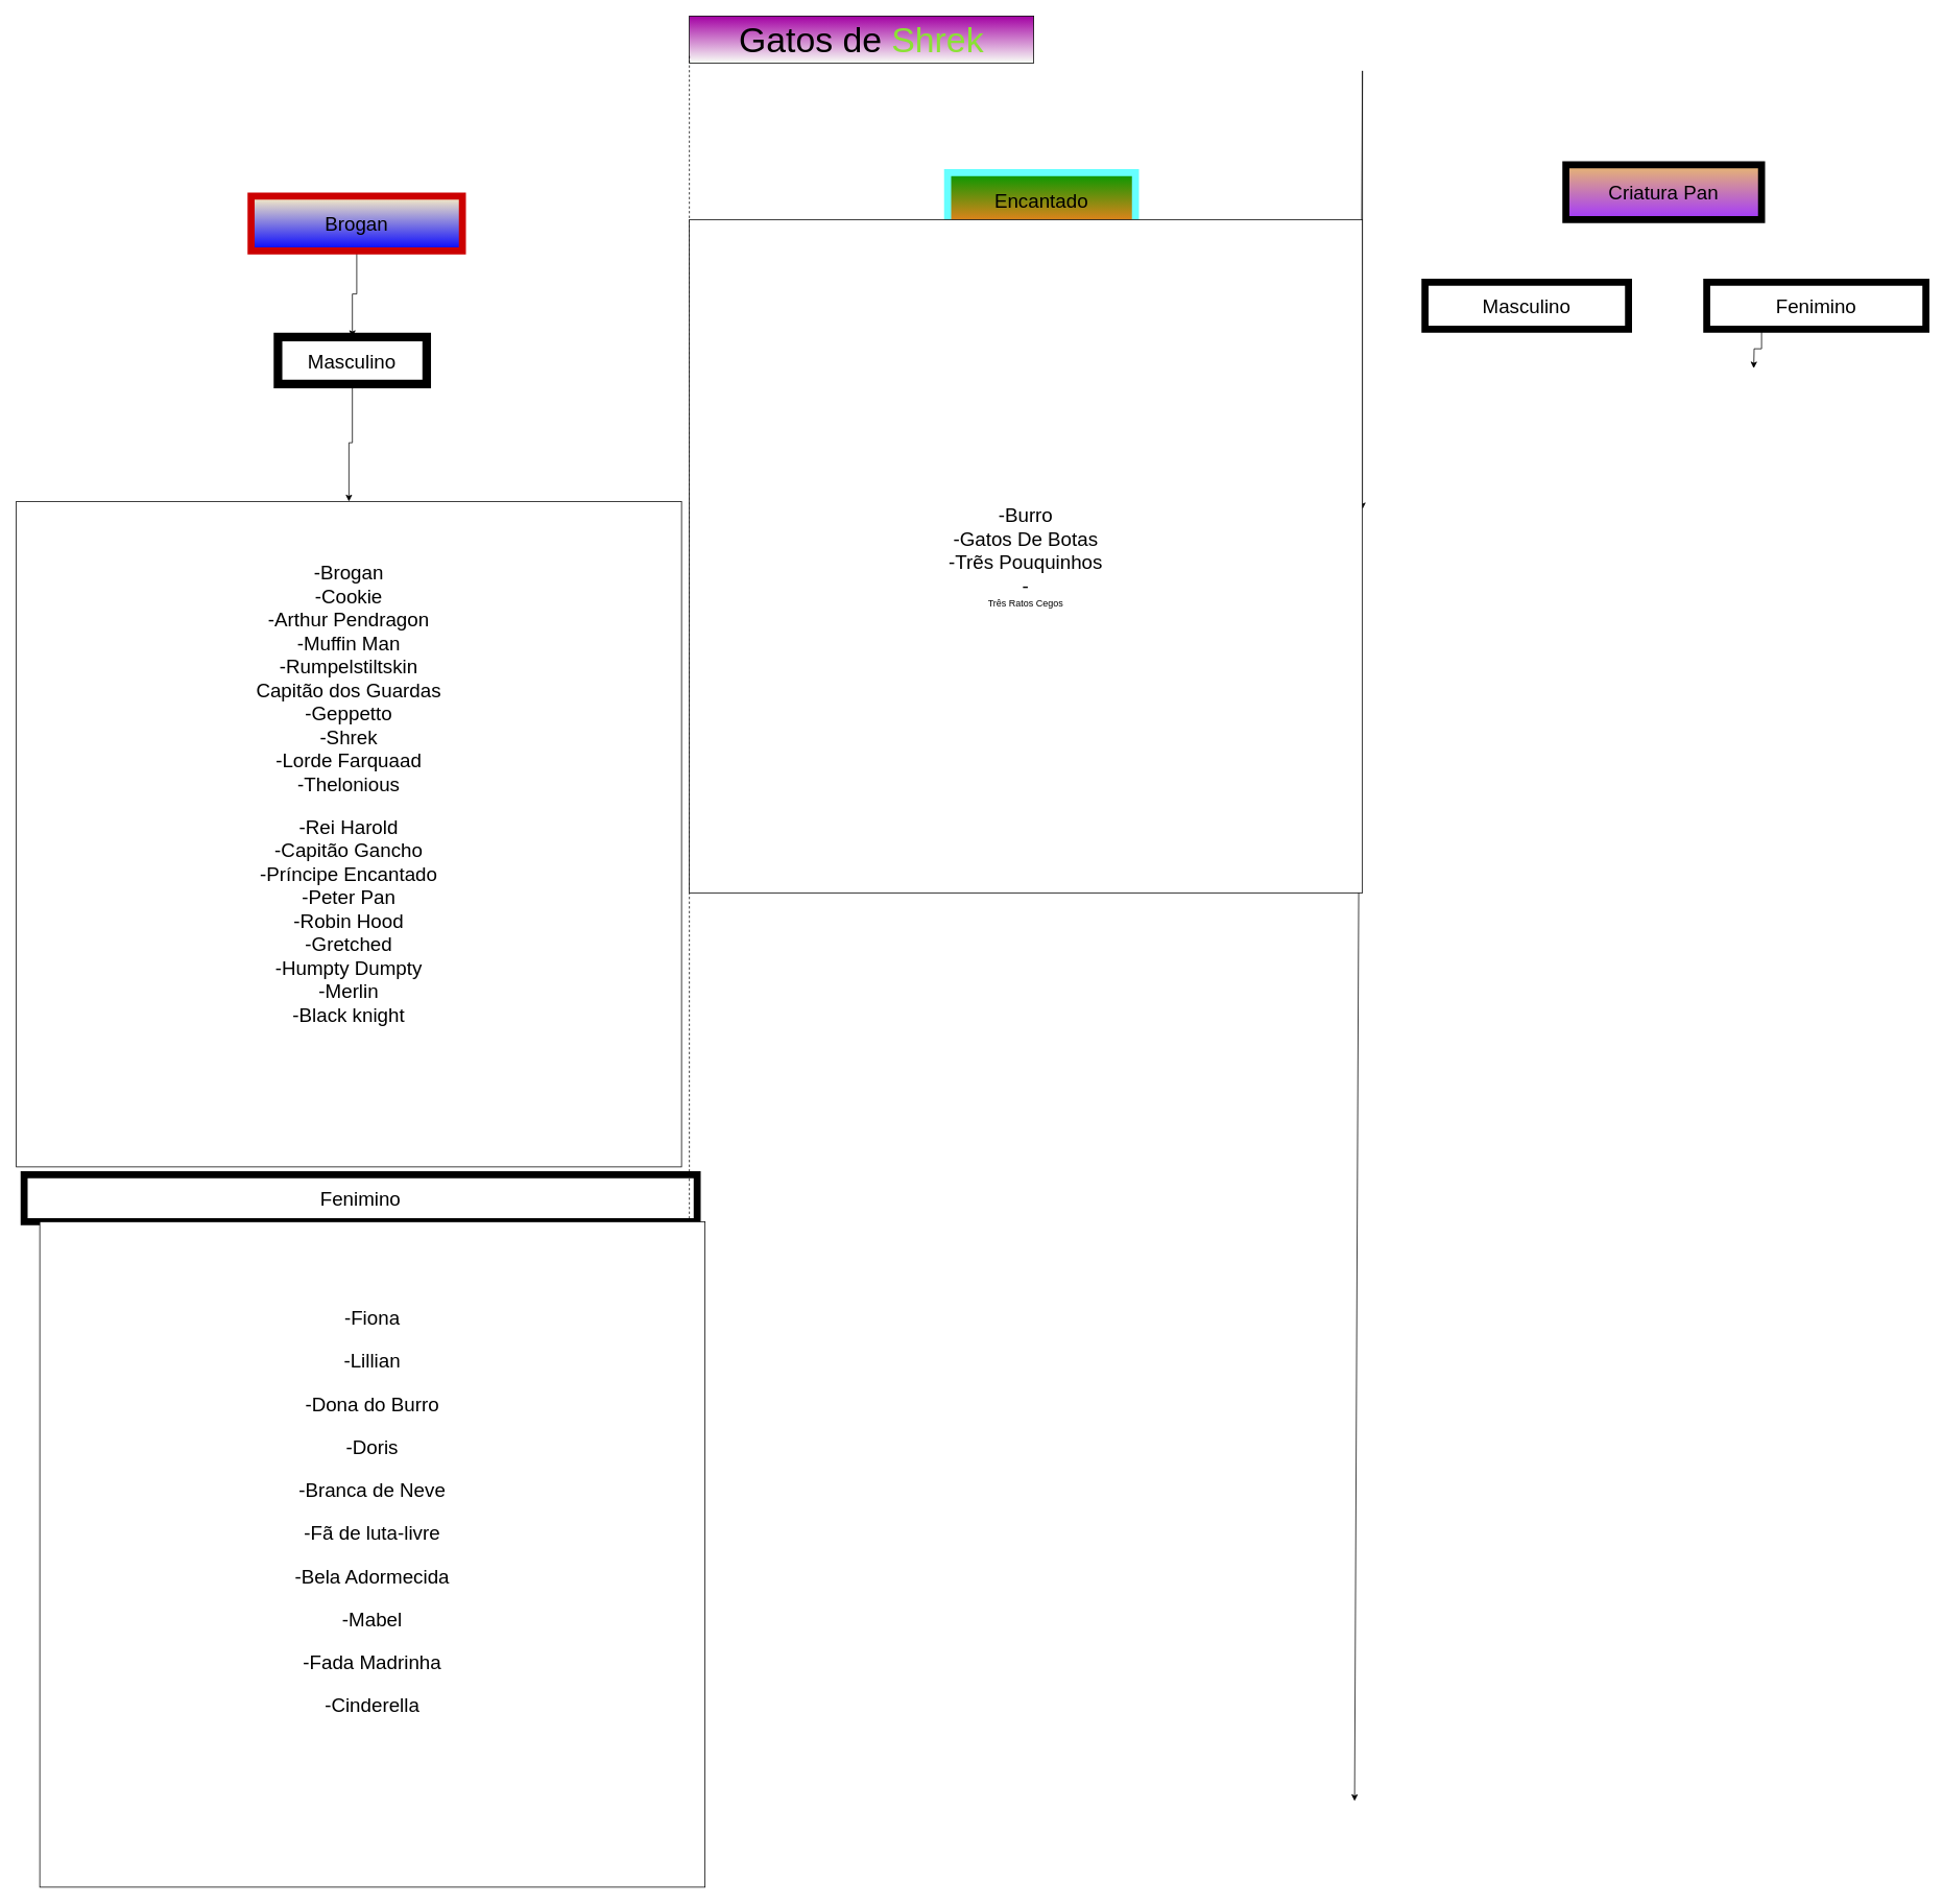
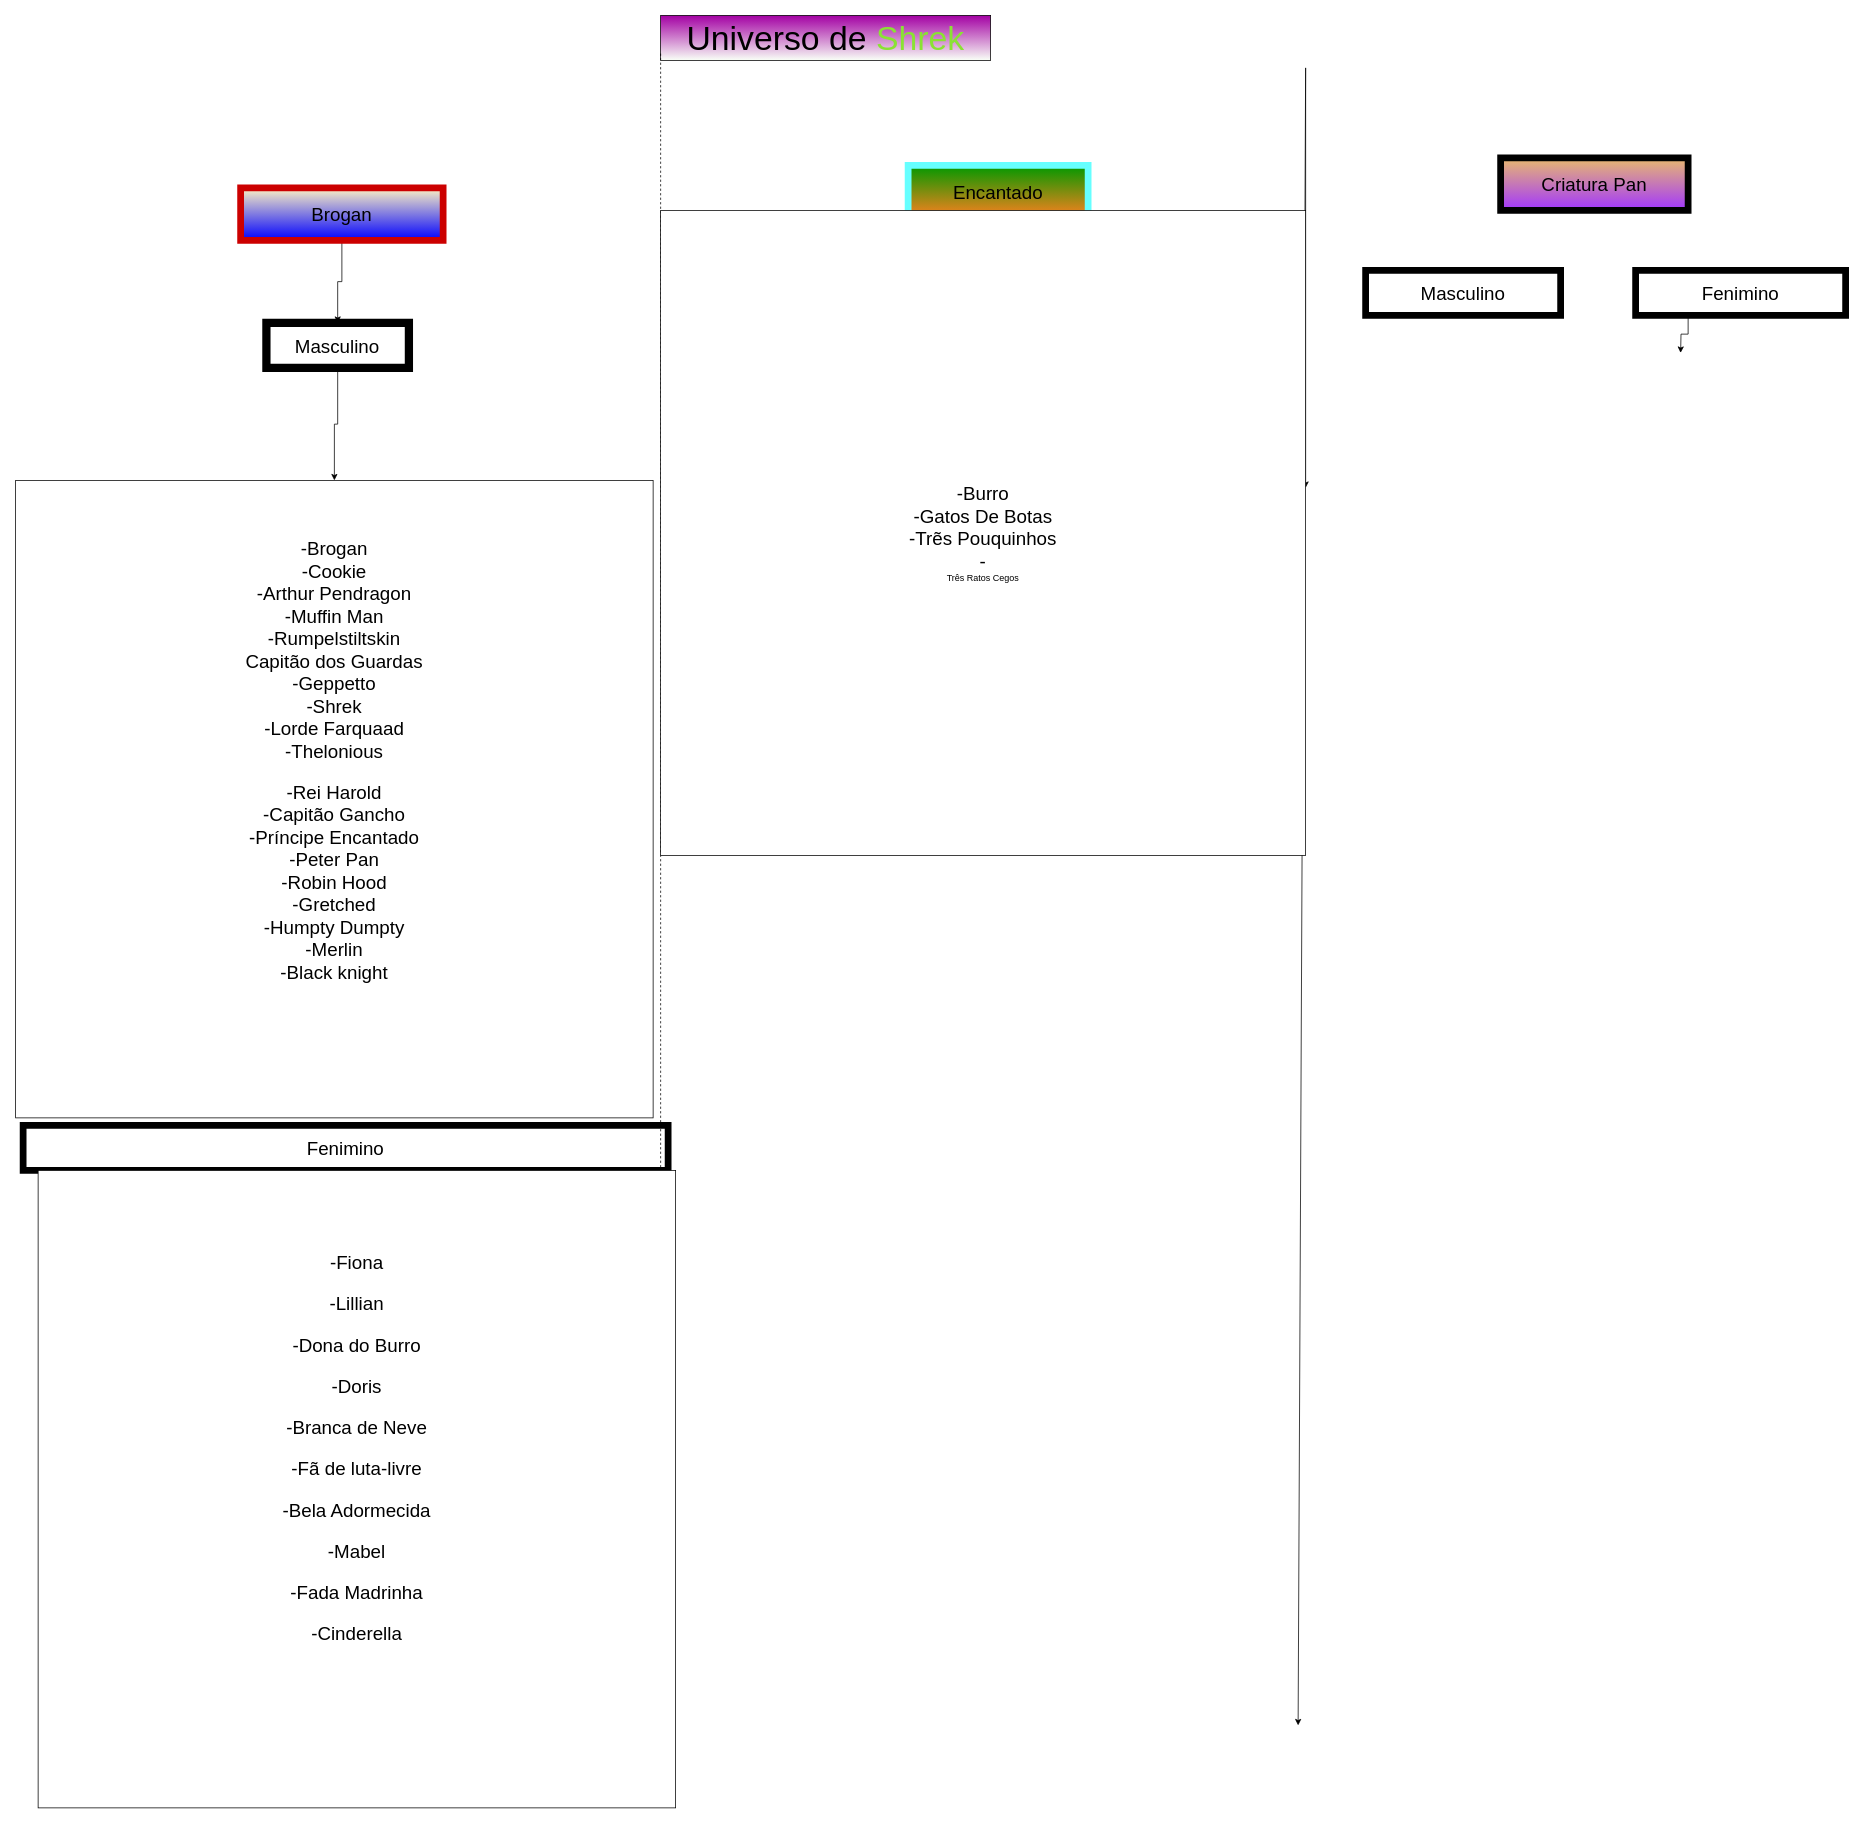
- <mxCell id="2" value="&lt;font style=&quot;font-size: 45px;&quot;&gt;Gatos de &lt;font color=&quot;#8ae234&quot;&gt;Shrek&lt;/font&gt;&lt;/font&gt;" style="rounded=0;whiteSpace=wrap;html=1;gradientColor=#F9FFF7;fillColor=#A300A3;" parent="1" vertex="1"><mxGeometry x="880" y="20" width="440" height="60" as="geometry" /></mxCell>
+ <mxCell id="2" value="&lt;font style=&quot;font-size: 45px;&quot;&gt;Universo de &lt;font color=&quot;#8ae234&quot;&gt;Shrek&lt;/font&gt;&lt;/font&gt;" style="rounded=0;whiteSpace=wrap;html=1;gradientColor=#F9FFF7;fillColor=#A300A3;" parent="1" vertex="1"><mxGeometry x="880" y="20" width="440" height="60" as="geometry" /></mxCell>
